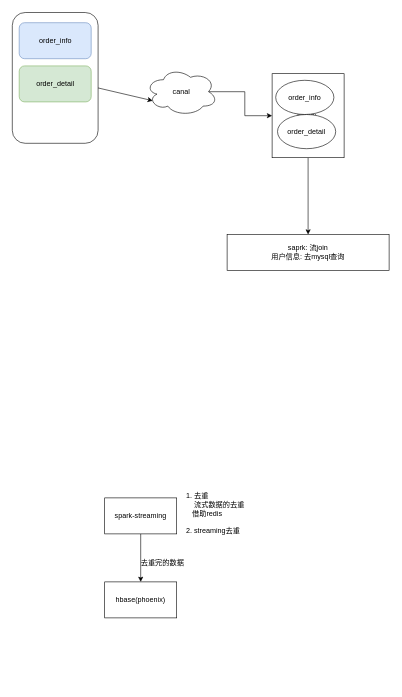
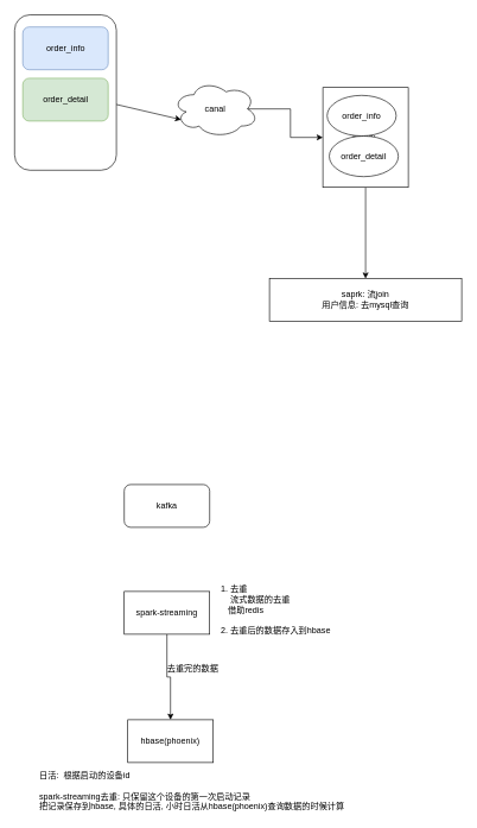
+ <mxCell id="2" value="kafka" style="rounded=1;whiteSpace=wrap;html=1;" parent="1" vertex="1"><mxGeometry x="174" y="679" width="120" height="60" as="geometry" /></mxCell>
- <mxCell id="8" value="1. 去重&lt;br&gt;&amp;nbsp; &amp;nbsp; 流式数据的去重&lt;br&gt;&amp;nbsp; &amp;nbsp;借助redis&lt;br&gt;&lt;br&gt;2. streaming去重&lt;br&gt;&amp;nbsp;" style="text;html=1;align=left;verticalAlign=middle;resizable=0;points=[];autosize=1;" parent="1" vertex="1"><mxGeometry x="308" y="818" width="164" height="88" as="geometry" /></mxCell>
+ <mxCell id="8" value="1. 去重&lt;br&gt;&amp;nbsp; &amp;nbsp; 流式数据的去重&lt;br&gt;&amp;nbsp; &amp;nbsp;借助redis&lt;br&gt;&lt;br&gt;2. 去重后的数据存入到hbase&lt;br&gt;&amp;nbsp;" style="text;html=1;align=left;verticalAlign=middle;resizable=0;points=[];autosize=1;" parent="1" vertex="1"><mxGeometry x="308" y="818" width="164" height="88" as="geometry" /></mxCell>
- <mxCell id="5" value="hbase(phoenix)" style="rounded=0;whiteSpace=wrap;html=1;" parent="1" vertex="1"><mxGeometry x="174" y="969" width="120" height="60" as="geometry" /></mxCell>
+ <mxCell id="5" value="hbase(phoenix)" style="rounded=0;whiteSpace=wrap;html=1;" parent="1" vertex="1"><mxGeometry x="179" y="1009" width="120" height="60" as="geometry" /></mxCell>
+ <mxCell id="6" value="日活:&amp;nbsp; 根据启动的设备id&lt;br&gt;&lt;br&gt;spark-streaming去重: 只保留这个设备的第一次启动记录&lt;br&gt;把记录保存到hbase, 具体的日活, 小时日活从hbase(phoenix)查询数据的时候计算" style="text;html=1;align=left;verticalAlign=middle;resizable=0;points=[];autosize=1;" parent="1" vertex="1"><mxGeometry x="53" y="1079" width="439" height="60" as="geometry" /></mxCell>
